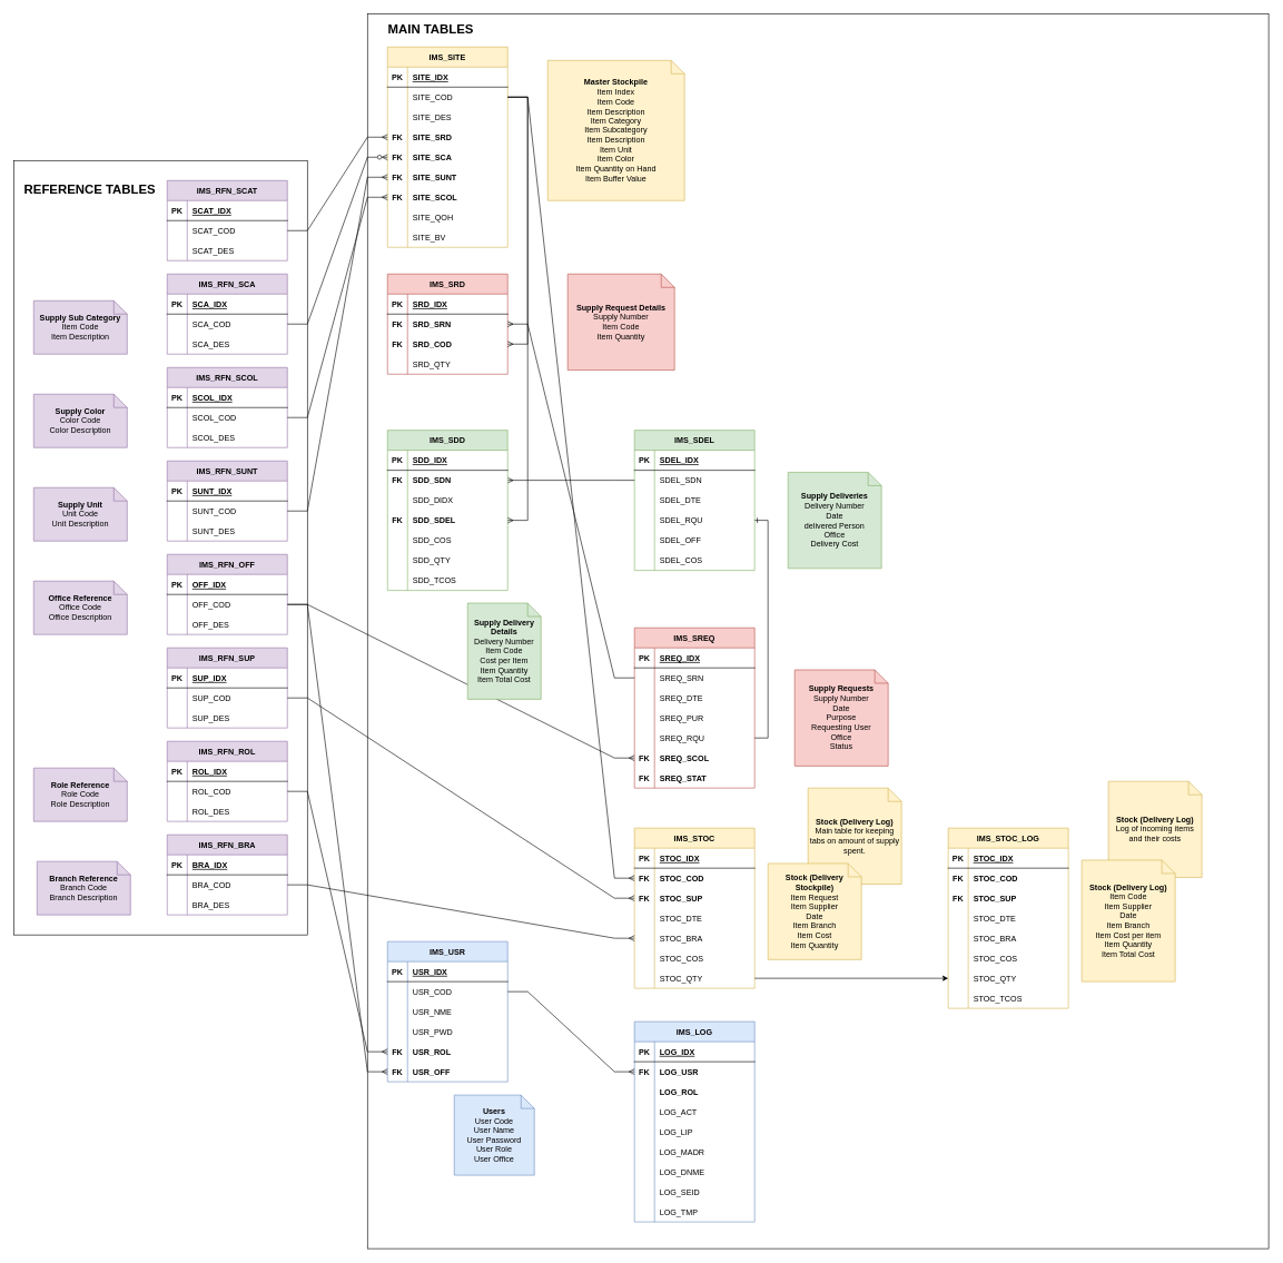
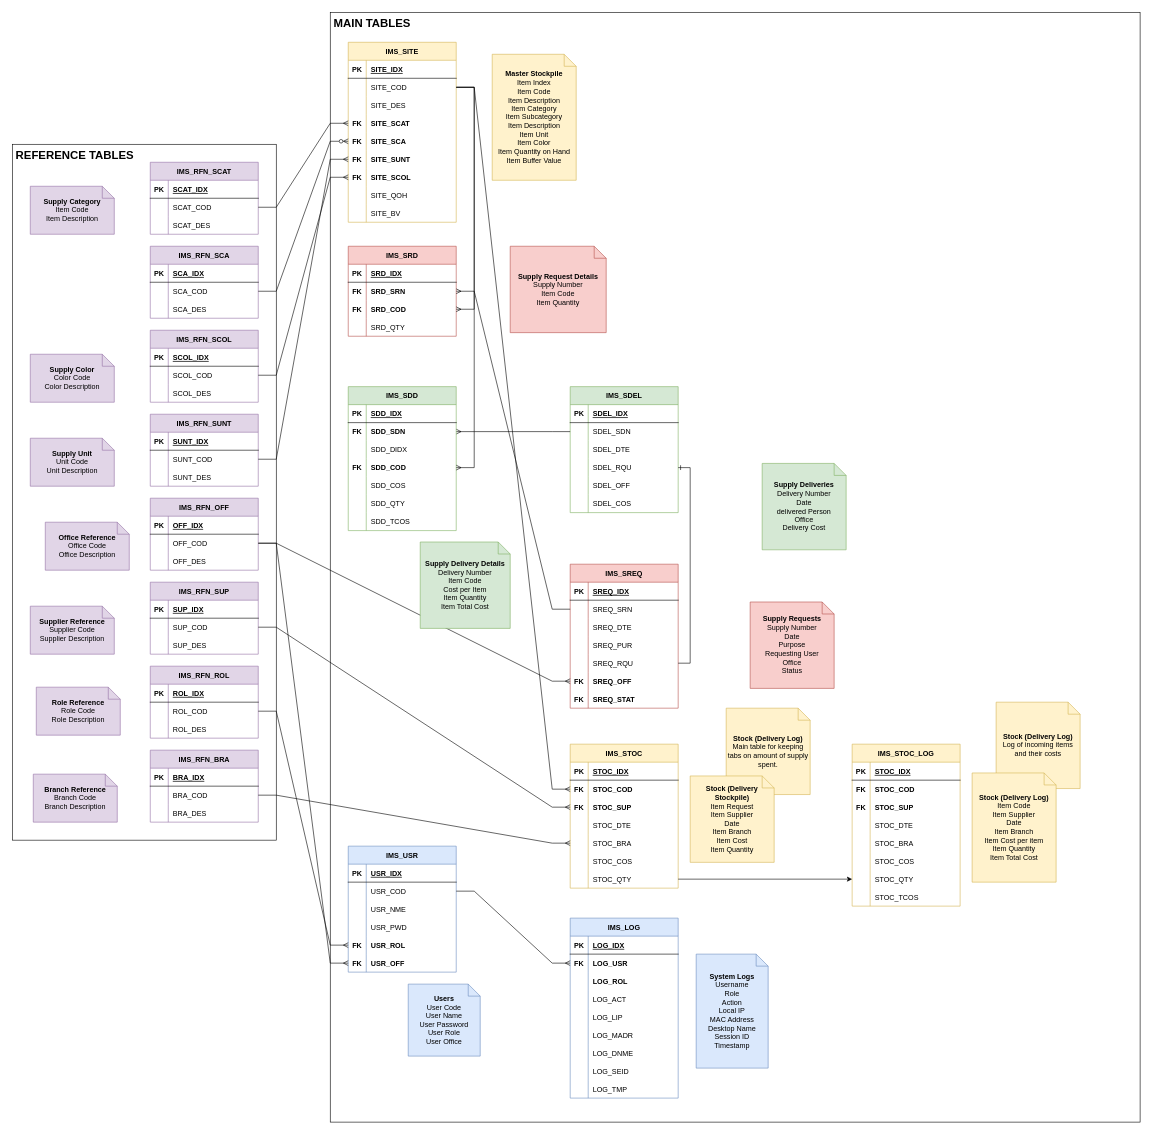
- <mxCell id="276" value="MAIN TABLES" style="text;strokeColor=none;fillColor=none;spacingLeft=4;spacingRight=4;overflow=hidden;rotatable=0;points=[[0,0.5],[1,0.5]];portConstraint=eastwest;fontSize=19;fontStyle=1;align=left;" parent="1" vertex="1"><mxGeometry x="575" y="25" width="210" height="30" as="geometry" /></mxCell>
+ <mxCell id="276" value="MAIN TABLES" style="text;strokeColor=none;fillColor=none;spacingLeft=4;spacingRight=4;overflow=hidden;rotatable=0;points=[[0,0.5],[1,0.5]];portConstraint=eastwest;fontSize=19;fontStyle=1;align=left;" parent="1" vertex="1"><mxGeometry x="550" y="20" width="210" height="30" as="geometry" /></mxCell>
- <mxCell id="134" value="&lt;b&gt;Master Stockpile&lt;/b&gt;&lt;br&gt;Item Index&lt;br&gt;Item Code&lt;br&gt;Item Description&lt;br&gt;Item Category&lt;br&gt;Item Subcategory&lt;br&gt;Item Description&lt;br&gt;Item Unit&lt;br&gt;Item Color&lt;br&gt;Item Quantity on Hand&lt;br&gt;Item Buffer Value" style="shape=note;size=20;whiteSpace=wrap;html=1;fillColor=#fff2cc;strokeColor=#d6b656;" parent="1" vertex="1"><mxGeometry x="820" y="90" width="205" height="210" as="geometry" /></mxCell>
+ <mxCell id="134" value="&lt;b&gt;Master Stockpile&lt;/b&gt;&lt;br&gt;Item Index&lt;br&gt;Item Code&lt;br&gt;Item Description&lt;br&gt;Item Category&lt;br&gt;Item Subcategory&lt;br&gt;Item Description&lt;br&gt;Item Unit&lt;br&gt;Item Color&lt;br&gt;Item Quantity on Hand&lt;br&gt;Item Buffer Value" style="shape=note;size=20;whiteSpace=wrap;html=1;fillColor=#fff2cc;strokeColor=#d6b656;" parent="1" vertex="1"><mxGeometry x="820" y="90" width="140" height="210" as="geometry" /></mxCell>
- <mxCell id="61" value="SITE_SRD" style="shape=partialRectangle;connectable=0;fillColor=none;top=0;left=0;bottom=0;right=0;align=left;spacingLeft=6;overflow=hidden;fontStyle=1" parent="59" vertex="1"><mxGeometry x="30" width="150" height="30" as="geometry"><mxRectangle width="150" height="30" as="alternateBounds" /></mxGeometry></mxCell>
+ <mxCell id="61" value="SITE_SCAT" style="shape=partialRectangle;connectable=0;fillColor=none;top=0;left=0;bottom=0;right=0;align=left;spacingLeft=6;overflow=hidden;fontStyle=1" parent="59" vertex="1"><mxGeometry x="30" width="150" height="30" as="geometry"><mxRectangle width="150" height="30" as="alternateBounds" /></mxGeometry></mxCell>
- <mxCell id="34" value="REFERENCE TABLES" style="text;strokeColor=none;fillColor=none;spacingLeft=4;spacingRight=4;overflow=hidden;rotatable=0;points=[[0,0.5],[1,0.5]];portConstraint=eastwest;fontSize=19;fontStyle=1" parent="1" vertex="1"><mxGeometry x="30" y="265" width="210" height="30" as="geometry" /></mxCell>
+ <mxCell id="34" value="REFERENCE TABLES" style="text;strokeColor=none;fillColor=none;spacingLeft=4;spacingRight=4;overflow=hidden;rotatable=0;points=[[0,0.5],[1,0.5]];portConstraint=eastwest;fontSize=19;fontStyle=1" parent="1" vertex="1"><mxGeometry x="20" y="240" width="210" height="30" as="geometry" /></mxCell>
+ <mxCell id="35" value="&lt;b&gt;Supply Category&lt;/b&gt;&lt;br&gt;Item Code&lt;br&gt;Item Description" style="shape=note;size=20;whiteSpace=wrap;html=1;fillColor=#e1d5e7;strokeColor=#9673a6;" parent="1" vertex="1"><mxGeometry x="50" y="310" width="140" height="80" as="geometry" /></mxCell>
- <mxCell id="158" value="&lt;b&gt;Supply Sub Category&lt;/b&gt;&lt;br&gt;Item Code&lt;br&gt;Item Description" style="shape=note;size=20;whiteSpace=wrap;html=1;fillColor=#e1d5e7;strokeColor=#9673a6;" parent="1" vertex="1"><mxGeometry x="50" y="450" width="140" height="80" as="geometry" /></mxCell>
- <mxCell id="227" value="SDD_SDEL" style="shape=partialRectangle;connectable=0;fillColor=none;top=0;left=0;bottom=0;right=0;align=left;spacingLeft=6;overflow=hidden;fontStyle=1" parent="225" vertex="1"><mxGeometry x="30" width="150" height="30" as="geometry"><mxRectangle width="150" height="30" as="alternateBounds" /></mxGeometry></mxCell>
+ <mxCell id="227" value="SDD_COD" style="shape=partialRectangle;connectable=0;fillColor=none;top=0;left=0;bottom=0;right=0;align=left;spacingLeft=6;overflow=hidden;fontStyle=1" parent="225" vertex="1"><mxGeometry x="30" width="150" height="30" as="geometry"><mxRectangle width="150" height="30" as="alternateBounds" /></mxGeometry></mxCell>
- <mxCell id="243" value="&lt;b&gt;Supply Deliveries&lt;/b&gt;&lt;br&gt;Delivery Number&lt;br&gt;Date&lt;br&gt;delivered Person&lt;br&gt;Office&lt;br&gt;Delivery Cost" style="shape=note;size=20;whiteSpace=wrap;html=1;fillColor=#d5e8d4;strokeColor=#82b366;" parent="1" vertex="1"><mxGeometry x="1180" y="707" width="140" height="144" as="geometry" /></mxCell>
+ <mxCell id="243" value="&lt;b&gt;Supply Deliveries&lt;/b&gt;&lt;br&gt;Delivery Number&lt;br&gt;Date&lt;br&gt;delivered Person&lt;br&gt;Office&lt;br&gt;Delivery Cost" style="shape=note;size=20;whiteSpace=wrap;html=1;fillColor=#d5e8d4;strokeColor=#82b366;" parent="1" vertex="1"><mxGeometry x="1270" y="772" width="140" height="144" as="geometry" /></mxCell>
- <mxCell id="48" value="&lt;b&gt;Office Reference&lt;/b&gt;&lt;br&gt;Office Code&lt;br&gt;Office Description" style="shape=note;size=20;whiteSpace=wrap;html=1;fillColor=#e1d5e7;strokeColor=#9673a6;" parent="1" vertex="1"><mxGeometry x="50" y="870" width="140" height="80" as="geometry" /></mxCell>
+ <mxCell id="48" value="&lt;b&gt;Office Reference&lt;/b&gt;&lt;br&gt;Office Code&lt;br&gt;Office Description" style="shape=note;size=20;whiteSpace=wrap;html=1;fillColor=#e1d5e7;strokeColor=#9673a6;" parent="1" vertex="1"><mxGeometry x="75" y="870" width="140" height="80" as="geometry" /></mxCell>
- <mxCell id="244" value="&lt;b&gt;Supply Delivery Details&lt;/b&gt;&lt;br&gt;Delivery Number&lt;br&gt;Item Code&lt;br&gt;Cost per Item&lt;br&gt;Item Quantity&lt;br&gt;Item Total Cost" style="shape=note;size=20;whiteSpace=wrap;html=1;fillColor=#d5e8d4;strokeColor=#82b366;" parent="1" vertex="1"><mxGeometry x="700" y="903" width="110" height="144" as="geometry" /></mxCell>
+ <mxCell id="244" value="&lt;b&gt;Supply Delivery Details&lt;/b&gt;&lt;br&gt;Delivery Number&lt;br&gt;Item Code&lt;br&gt;Cost per Item&lt;br&gt;Item Quantity&lt;br&gt;Item Total Cost" style="shape=note;size=20;whiteSpace=wrap;html=1;fillColor=#d5e8d4;strokeColor=#82b366;" parent="1" vertex="1"><mxGeometry x="700" y="903" width="150" height="144" as="geometry" /></mxCell>
+ <mxCell id="147" value="&lt;b&gt;Supplier Reference&lt;/b&gt;&lt;br&gt;Supplier Code&lt;br&gt;Supplier Description" style="shape=note;size=20;whiteSpace=wrap;html=1;fillColor=#e1d5e7;strokeColor=#9673a6;" parent="1" vertex="1"><mxGeometry x="50" y="1010" width="140" height="80" as="geometry" /></mxCell>
- <mxCell id="135" value="&lt;b&gt;Supply Requests&lt;/b&gt;&lt;br&gt;Supply Number&lt;br&gt;Date&lt;br&gt;Purpose&lt;br&gt;Requesting User&lt;br&gt;Office&lt;br&gt;Status" style="shape=note;size=20;whiteSpace=wrap;html=1;fillColor=#f8cecc;strokeColor=#b85450;" parent="1" vertex="1"><mxGeometry x="1190" y="1003" width="140" height="144" as="geometry" /></mxCell>
+ <mxCell id="135" value="&lt;b&gt;Supply Requests&lt;/b&gt;&lt;br&gt;Supply Number&lt;br&gt;Date&lt;br&gt;Purpose&lt;br&gt;Requesting User&lt;br&gt;Office&lt;br&gt;Status" style="shape=note;size=20;whiteSpace=wrap;html=1;fillColor=#f8cecc;strokeColor=#b85450;" parent="1" vertex="1"><mxGeometry x="1250" y="1003" width="140" height="144" as="geometry" /></mxCell>
- <mxCell id="95" value="SREQ_SCOL" style="shape=partialRectangle;connectable=0;fillColor=none;top=0;left=0;bottom=0;right=0;align=left;spacingLeft=6;overflow=hidden;fontStyle=1" parent="93" vertex="1"><mxGeometry x="30" width="150" height="30" as="geometry"><mxRectangle width="150" height="30" as="alternateBounds" /></mxGeometry></mxCell>
+ <mxCell id="95" value="SREQ_OFF" style="shape=partialRectangle;connectable=0;fillColor=none;top=0;left=0;bottom=0;right=0;align=left;spacingLeft=6;overflow=hidden;fontStyle=1" parent="93" vertex="1"><mxGeometry x="30" width="150" height="30" as="geometry"><mxRectangle width="150" height="30" as="alternateBounds" /></mxGeometry></mxCell>
- <mxCell id="169" value="&lt;b&gt;Role Reference&lt;/b&gt;&lt;br&gt;Role Code&lt;br&gt;Role Description" style="shape=note;size=20;whiteSpace=wrap;html=1;fillColor=#e1d5e7;strokeColor=#9673a6;" parent="1" vertex="1"><mxGeometry x="50" y="1150" width="140" height="80" as="geometry" /></mxCell>
+ <mxCell id="169" value="&lt;b&gt;Role Reference&lt;/b&gt;&lt;br&gt;Role Code&lt;br&gt;Role Description" style="shape=note;size=20;whiteSpace=wrap;html=1;fillColor=#e1d5e7;strokeColor=#9673a6;" parent="1" vertex="1"><mxGeometry x="60" y="1145" width="140" height="80" as="geometry" /></mxCell>
+ <mxCell id="275" value="&lt;b&gt;System Logs&lt;/b&gt;&lt;br&gt;Username&lt;br&gt;Role&lt;br&gt;Action&lt;br&gt;Local IP&lt;br&gt;MAC Address&lt;br&gt;Desktop Name&lt;br&gt;Session ID&lt;br&gt;Timestamp" style="shape=note;size=20;whiteSpace=wrap;html=1;fillColor=#dae8fc;strokeColor=#6c8ebf;" parent="1" vertex="1"><mxGeometry x="1160" y="1590" width="120" height="190" as="geometry" /></mxCell>
